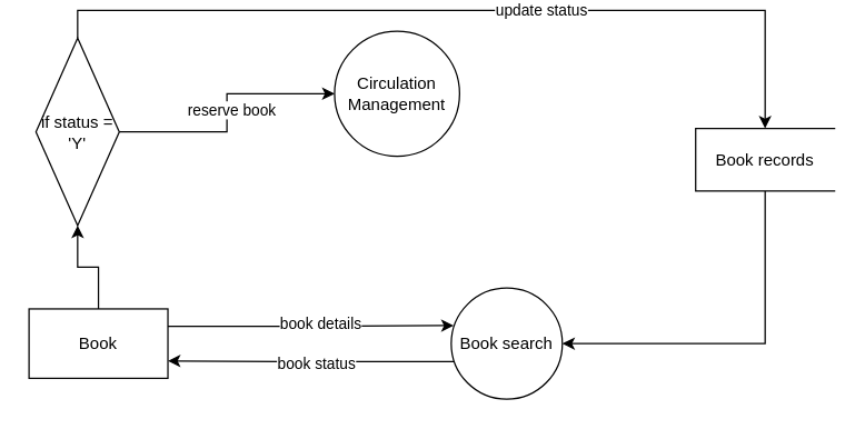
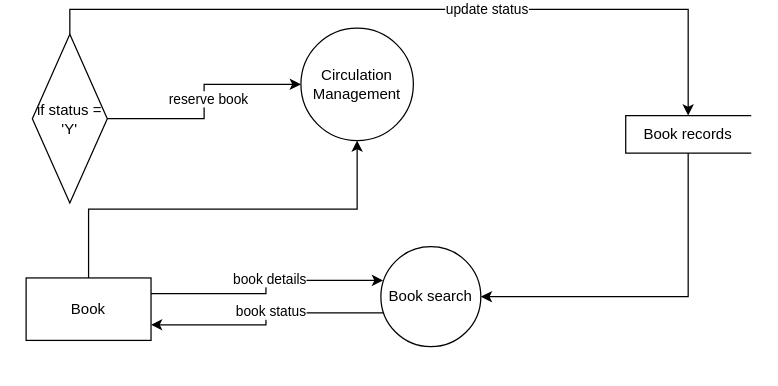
- <mxCell id="11" value="Book records" style="html=1;dashed=0;whiteSpace=wrap;shape=partialRectangle;right=0;" vertex="1" parent="1"><mxGeometry x="500" y="90" width="100" height="45" as="geometry" /></mxCell>
+ <mxCell id="11" value="Book records" style="html=1;dashed=0;whiteSpace=wrap;shape=partialRectangle;right=0;" vertex="1" parent="1"><mxGeometry x="500" y="90" width="100" height="30" as="geometry" /></mxCell>
- <mxCell id="4" style="edgeStyle=orthogonalEdgeStyle;rounded=0;orthogonalLoop=1;jettySize=auto;html=1;exitX=0.5;exitY=0;exitDx=0;exitDy=0;entryX=0.5;entryY=1;entryDx=0;entryDy=0;" edge="1" parent="1" source="5" target="16"><mxGeometry relative="1" as="geometry" /></mxCell>
+ <mxCell id="4" style="edgeStyle=orthogonalEdgeStyle;rounded=0;orthogonalLoop=1;jettySize=auto;html=1;exitX=0.5;exitY=0;exitDx=0;exitDy=0;" edge="1" parent="1" source="5" target="9"><mxGeometry relative="1" as="geometry" /></mxCell>
- <mxCell id="8" value="Book search" style="shape=ellipse;html=1;dashed=0;whiteSpace=wrap;aspect=fixed;perimeter=ellipsePerimeter;" vertex="1" parent="1"><mxGeometry x="324" y="205" width="80" height="80" as="geometry" /></mxCell>
+ <mxCell id="8" value="Book search" style="shape=ellipse;html=1;dashed=0;whiteSpace=wrap;aspect=fixed;perimeter=ellipsePerimeter;" vertex="1" parent="1"><mxGeometry x="304" y="195" width="80" height="80" as="geometry" /></mxCell>
